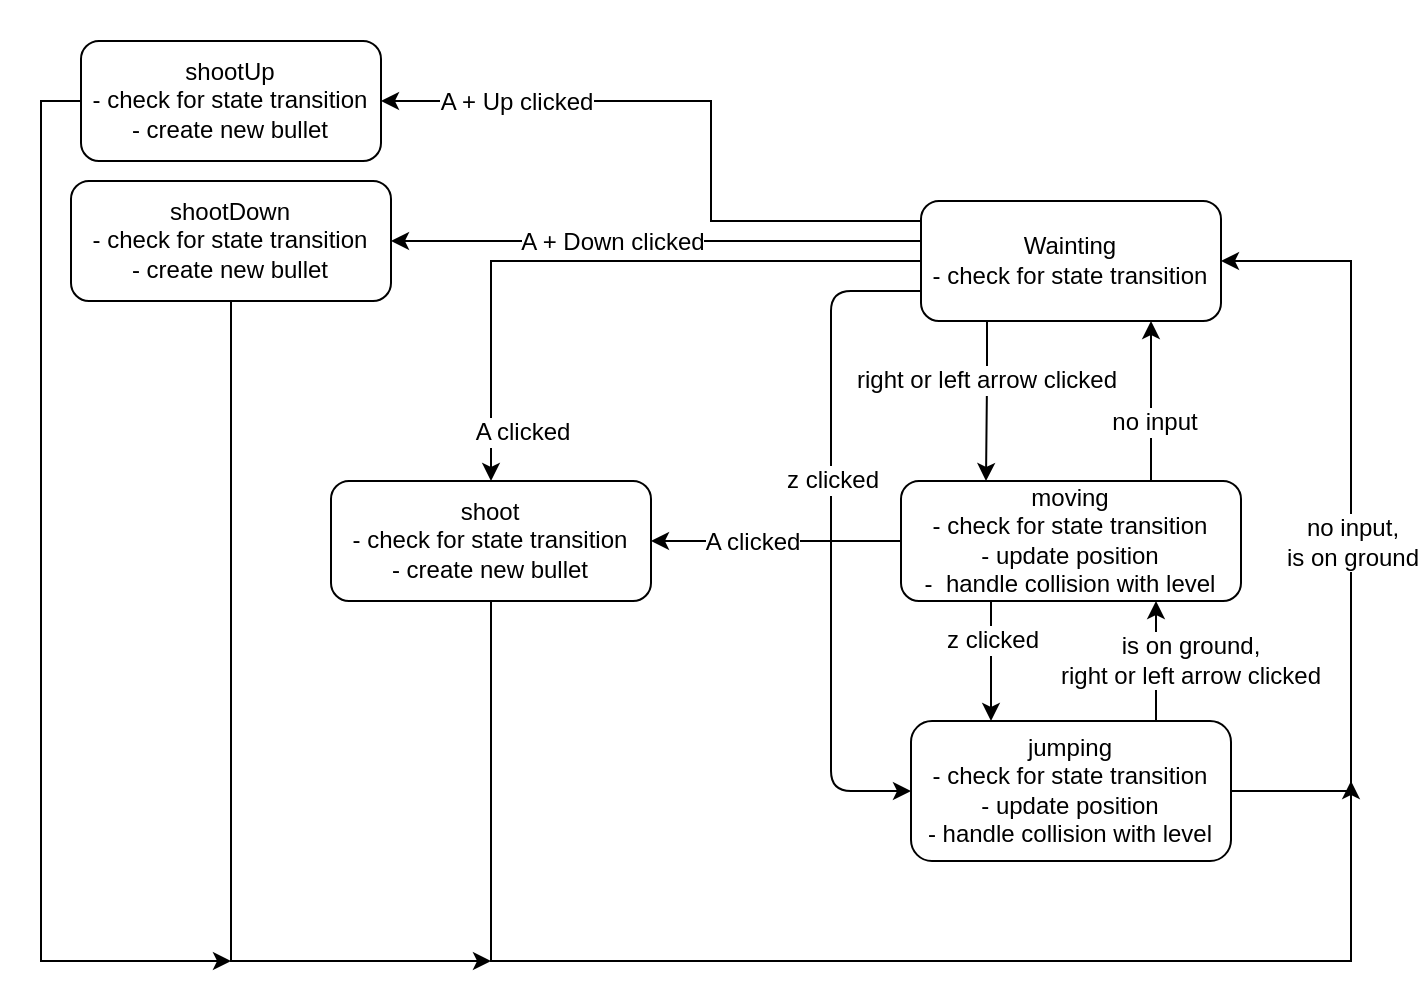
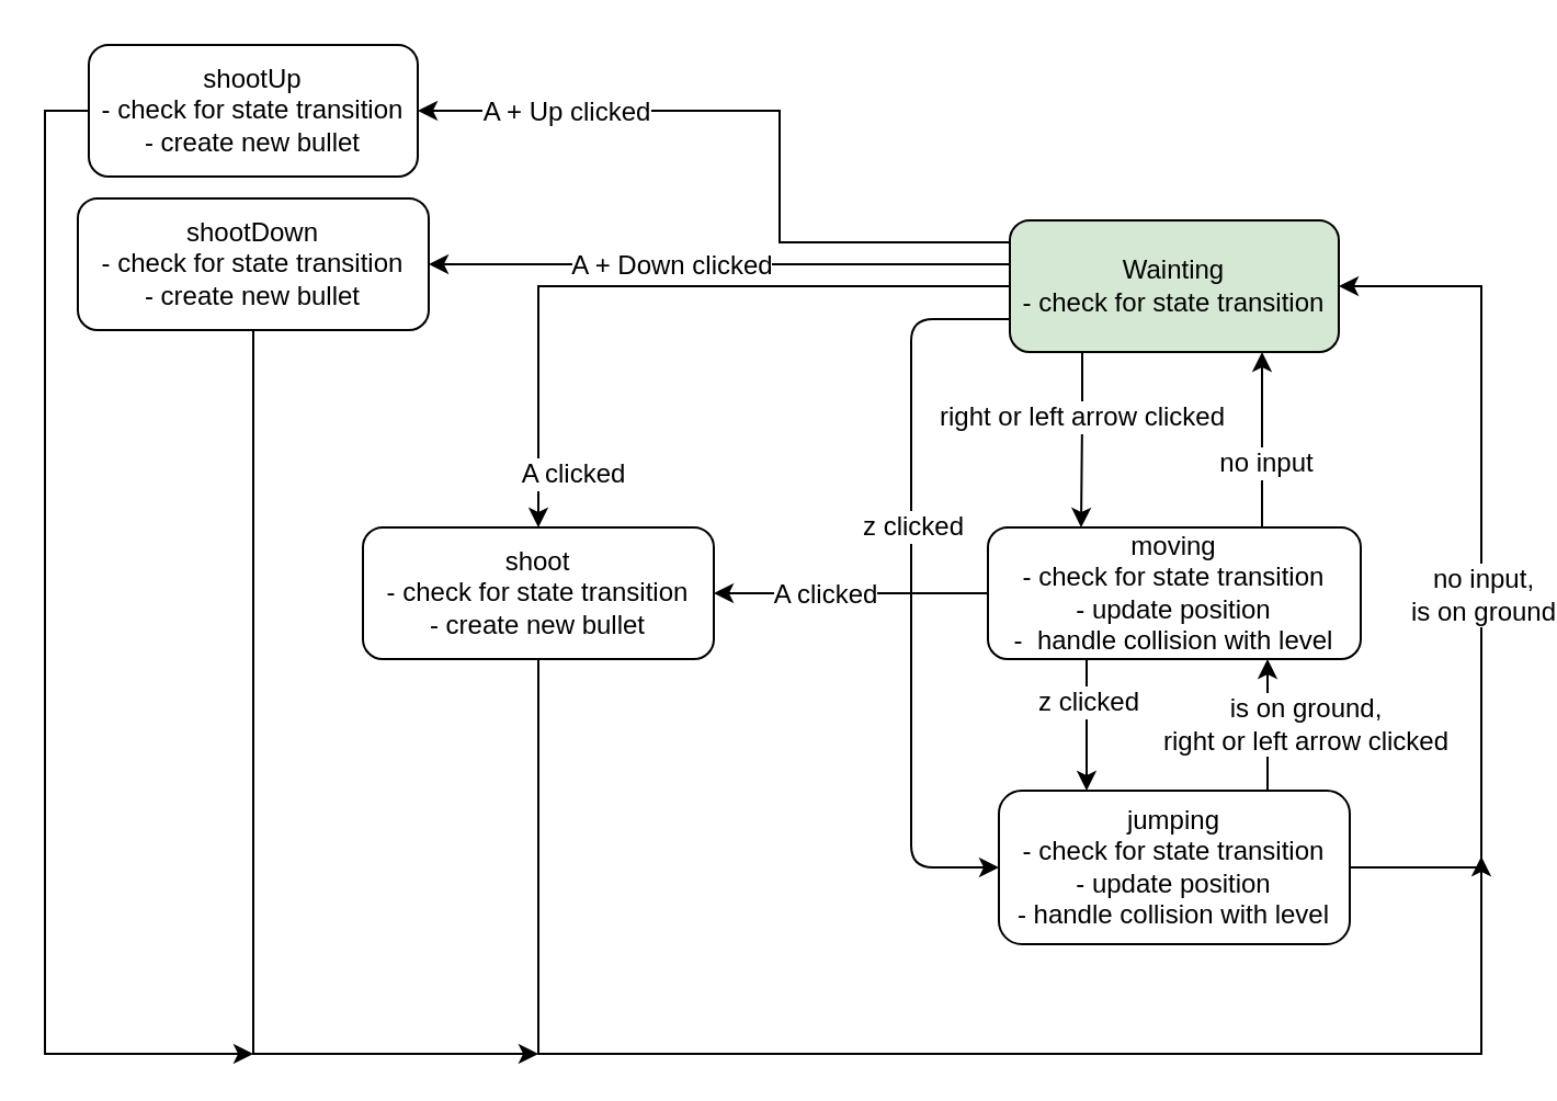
- <mxCell id="10" value="&lt;div&gt;Wainting&lt;/div&gt;&lt;div&gt;- check for state transition&lt;br&gt;&lt;/div&gt;" style="rounded=1;whiteSpace=wrap;html=1;" vertex="1" parent="1"><mxGeometry x="460" y="100" width="150" height="60" as="geometry" /></mxCell>
+ <mxCell id="10" value="&lt;div&gt;Wainting&lt;/div&gt;&lt;div&gt;- check for state transition&lt;br&gt;&lt;/div&gt;" style="rounded=1;whiteSpace=wrap;html=1;fillColor=#d5e8d4;" vertex="1" parent="1"><mxGeometry x="460" y="100" width="150" height="60" as="geometry" /></mxCell>
